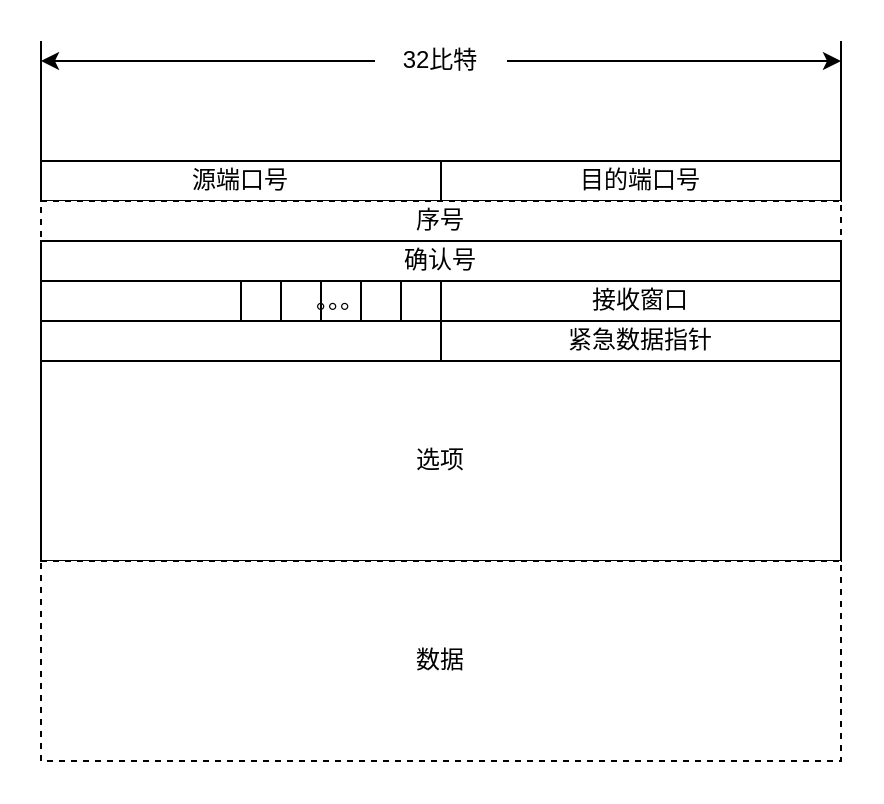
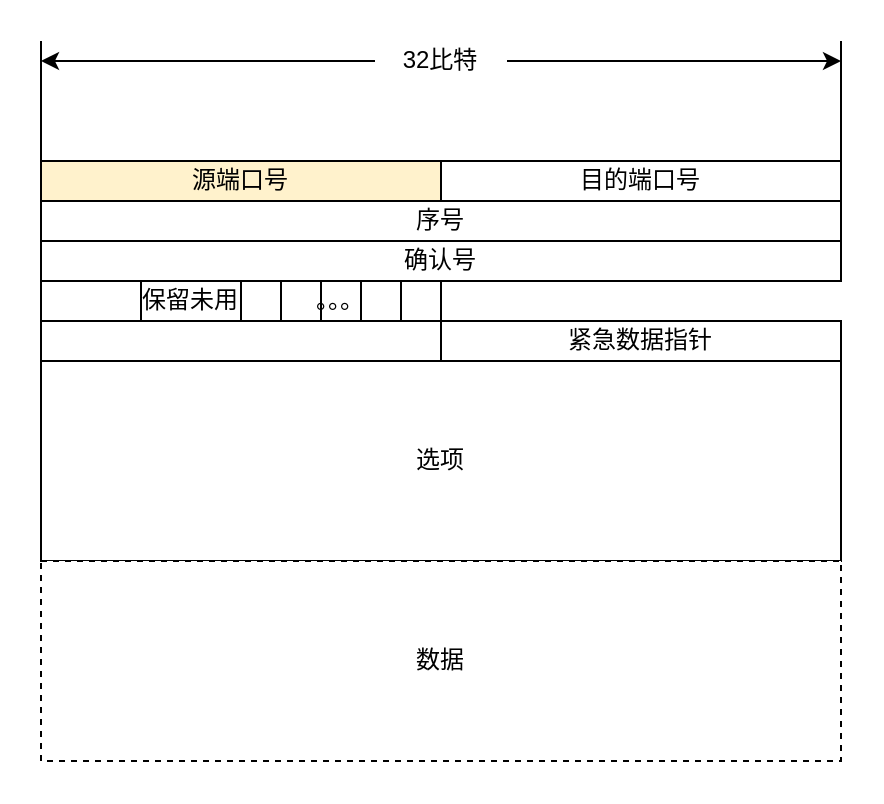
- <mxCell id="8" value="源端口号" style="rounded=0;whiteSpace=wrap;html=1;" vertex="1" parent="1"><mxGeometry x="20" y="80" width="200" height="20" as="geometry" /></mxCell>
+ <mxCell id="8" value="源端口号" style="rounded=0;whiteSpace=wrap;html=1;fillColor=#fff2cc;" vertex="1" parent="1"><mxGeometry x="20" y="80" width="200" height="20" as="geometry" /></mxCell>
- <mxCell id="10" value="序号" style="rounded=0;whiteSpace=wrap;html=1;dashed=1;" vertex="1" parent="1"><mxGeometry x="20" y="100" width="400" height="20" as="geometry" /></mxCell>
+ <mxCell id="10" value="序号" style="rounded=0;whiteSpace=wrap;html=1;" vertex="1" parent="1"><mxGeometry x="20" y="100" width="400" height="20" as="geometry" /></mxCell>
+ <mxCell id="24" value="保留未用" style="rounded=0;whiteSpace=wrap;html=1;" vertex="1" parent="1"><mxGeometry x="70" y="140" width="50" height="20" as="geometry" /></mxCell>
- <mxCell id="12" value="接收窗口" style="rounded=0;whiteSpace=wrap;html=1;" vertex="1" parent="1"><mxGeometry x="220" y="140" width="200" height="20" as="geometry" /></mxCell>
